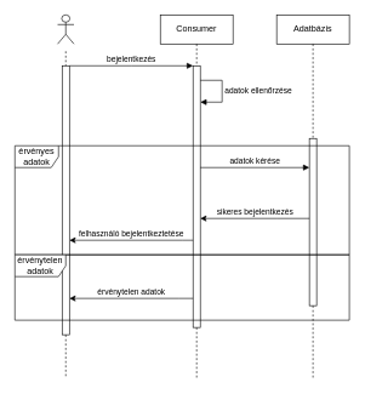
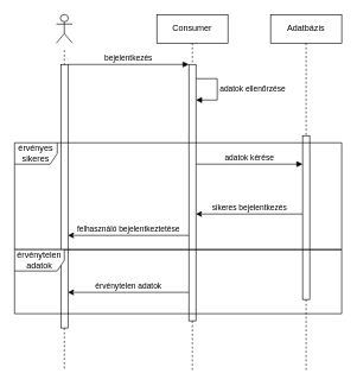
- <mxCell id="13" value="érvényes adatok" style="shape=umlFrame;whiteSpace=wrap;html=1;pointerEvents=0;" parent="1" vertex="1"><mxGeometry x="20" y="200" width="460" height="150" as="geometry" /></mxCell>
+ <mxCell id="13" value="érvényes sikeres" style="shape=umlFrame;whiteSpace=wrap;html=1;pointerEvents=0;" parent="1" vertex="1"><mxGeometry x="20" y="200" width="460" height="150" as="geometry" /></mxCell>
